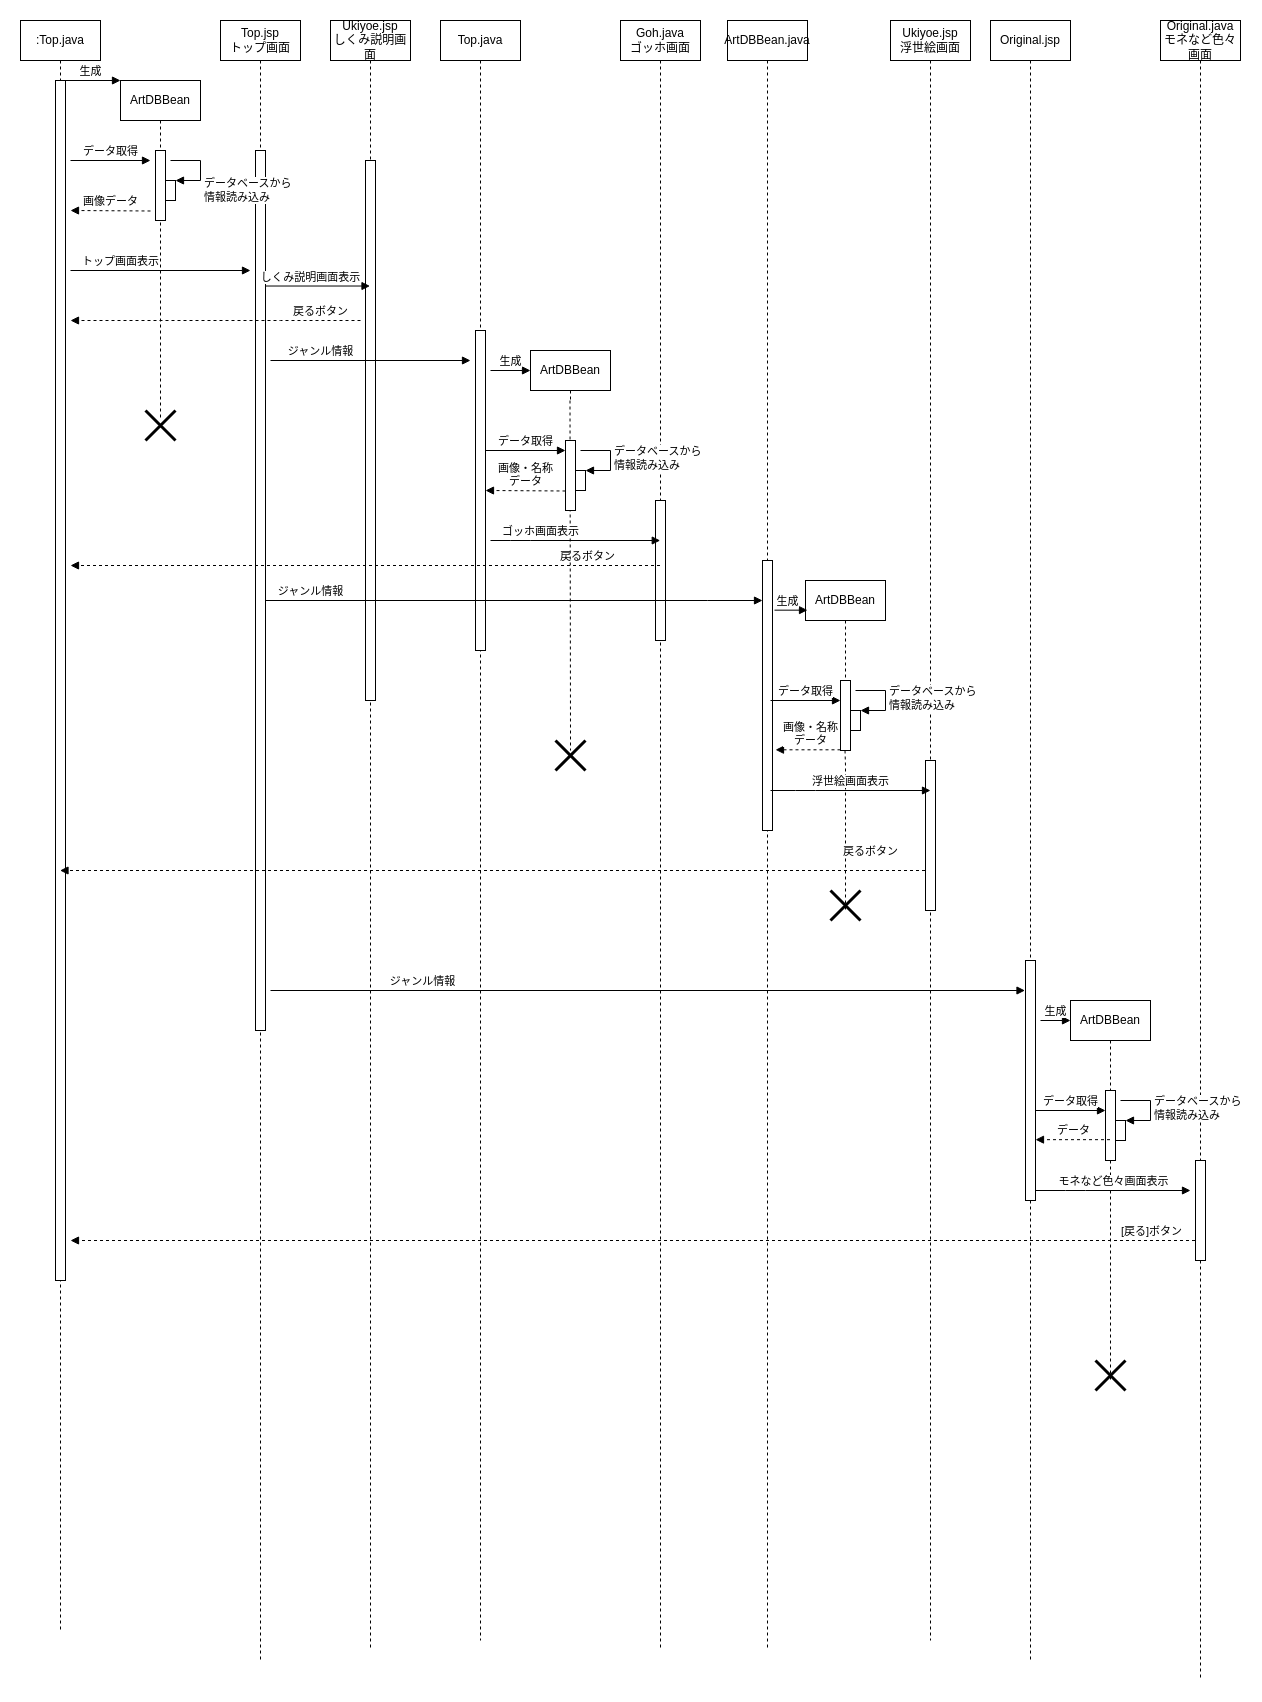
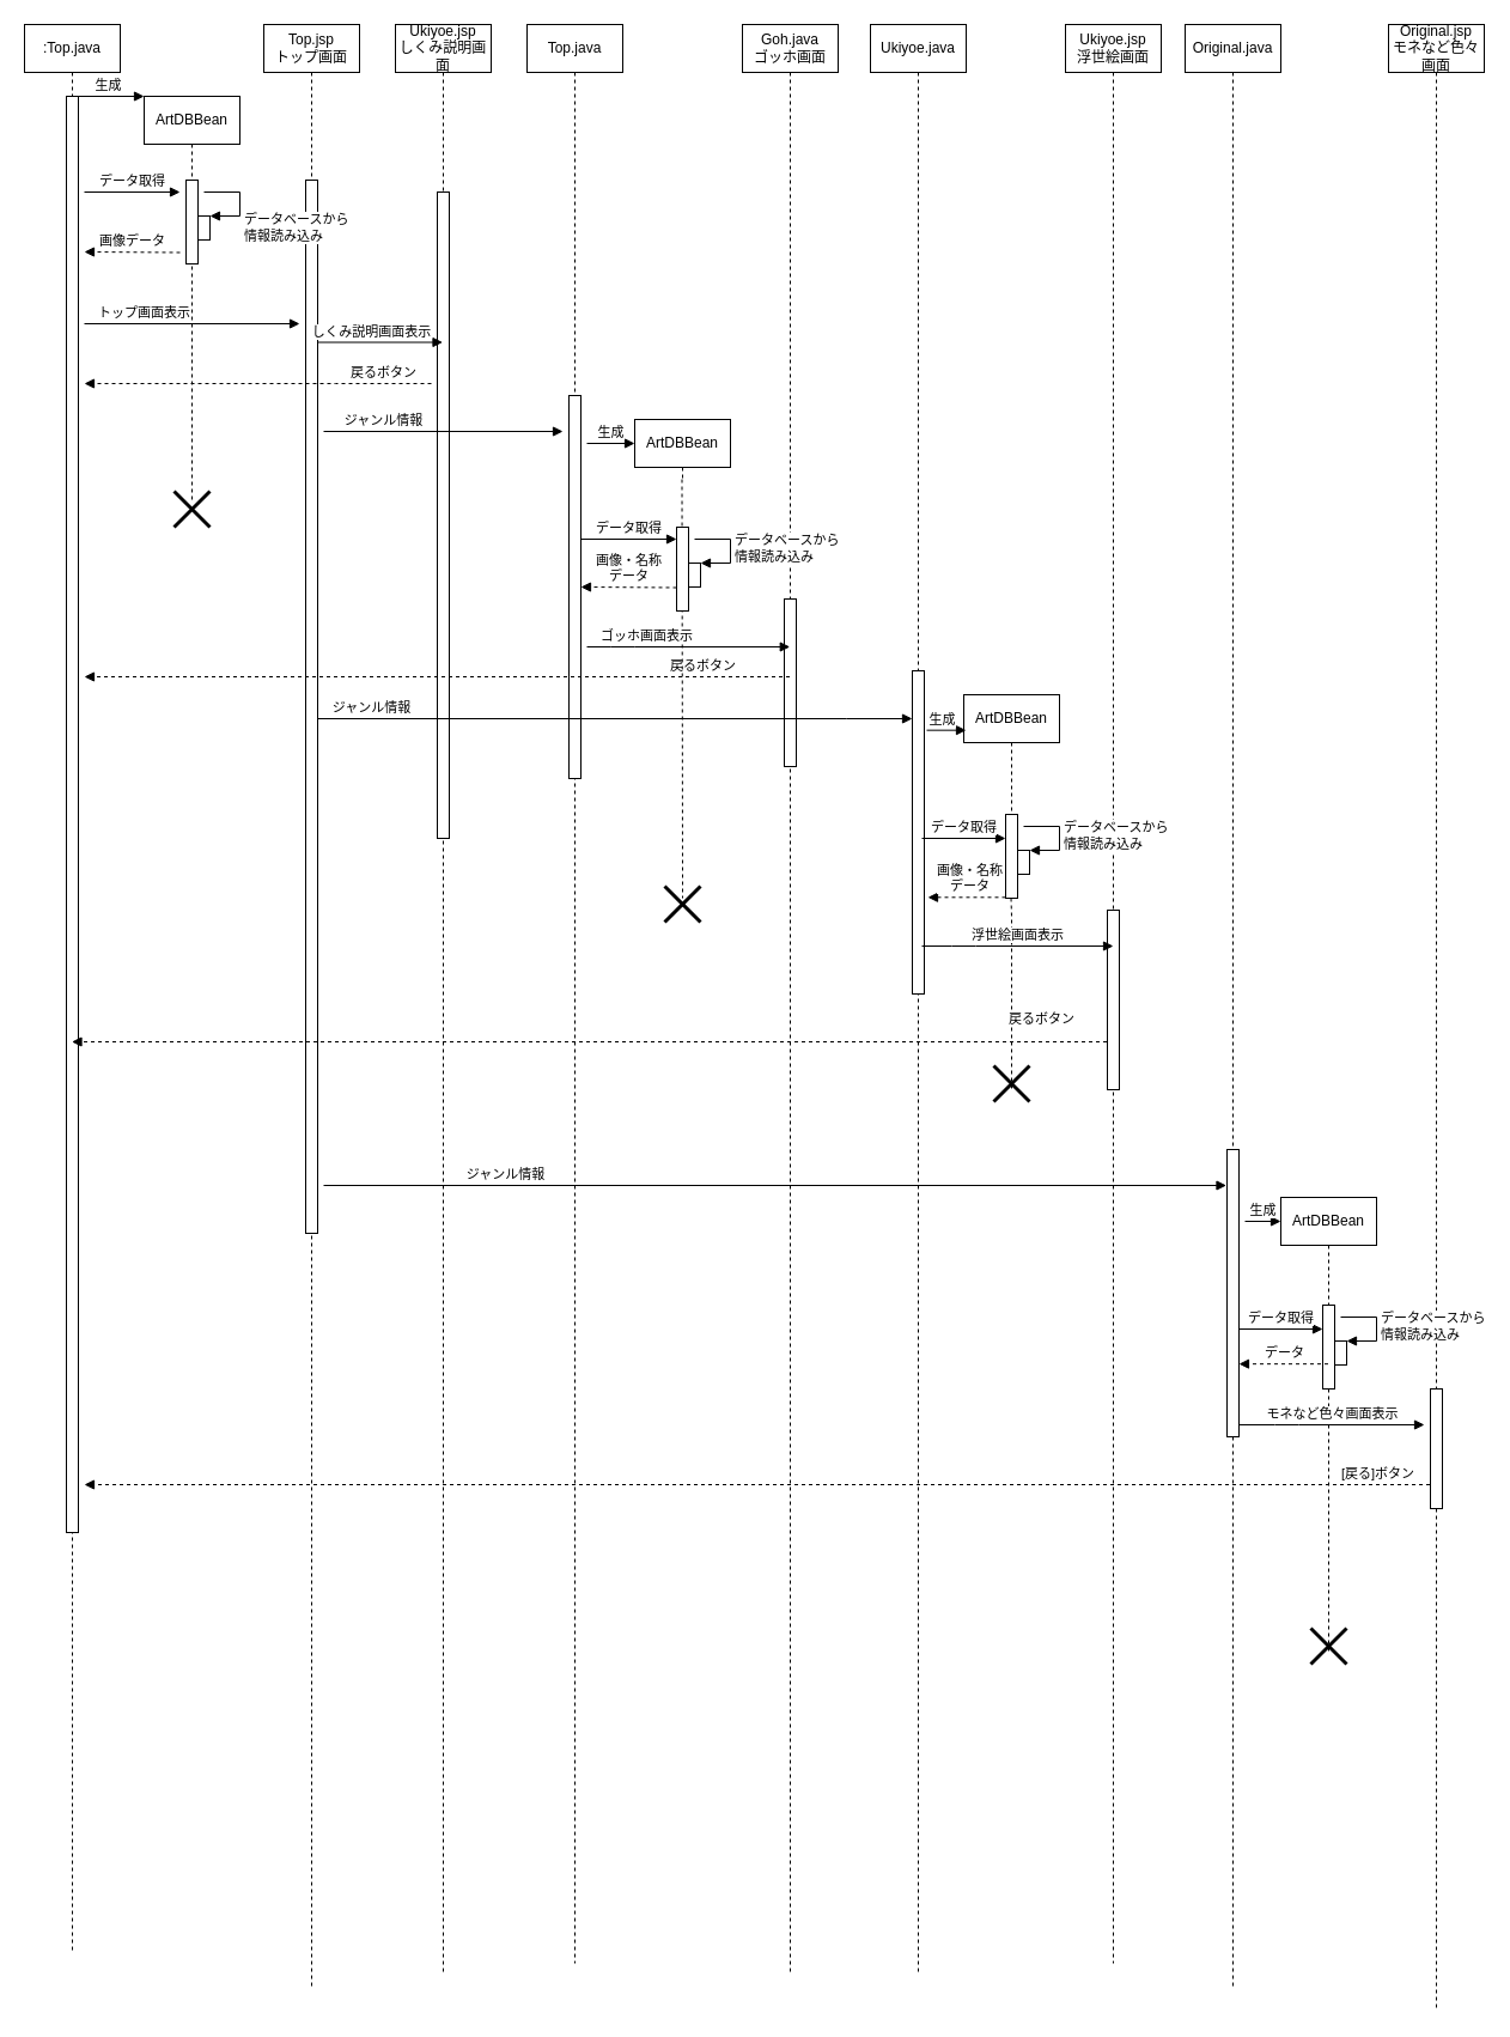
- <mxCell id="22" value="ArtDBBean.java" style="shape=umlLifeline;perimeter=lifelinePerimeter;whiteSpace=wrap;html=1;container=1;collapsible=0;recursiveResize=0;outlineConnect=0;" parent="1" vertex="1"><mxGeometry x="727" y="20" width="80" height="1630" as="geometry" /></mxCell>
+ <mxCell id="22" value="Ukiyoe.java" style="shape=umlLifeline;perimeter=lifelinePerimeter;whiteSpace=wrap;html=1;container=1;collapsible=0;recursiveResize=0;outlineConnect=0;" parent="1" vertex="1"><mxGeometry x="727" y="20" width="80" height="1630" as="geometry" /></mxCell>
- <mxCell id="39" value="Original.jsp" style="shape=umlLifeline;perimeter=lifelinePerimeter;whiteSpace=wrap;html=1;container=1;collapsible=0;recursiveResize=0;outlineConnect=0;" parent="1" vertex="1"><mxGeometry x="990" y="20" width="80" height="1640" as="geometry" /></mxCell>
+ <mxCell id="39" value="Original.java" style="shape=umlLifeline;perimeter=lifelinePerimeter;whiteSpace=wrap;html=1;container=1;collapsible=0;recursiveResize=0;outlineConnect=0;" parent="1" vertex="1"><mxGeometry x="990" y="20" width="80" height="1640" as="geometry" /></mxCell>
- <mxCell id="41" value="Original.java&lt;br&gt;モネなど色々画面" style="shape=umlLifeline;perimeter=lifelinePerimeter;whiteSpace=wrap;html=1;container=1;collapsible=0;recursiveResize=0;outlineConnect=0;" parent="1" vertex="1"><mxGeometry x="1160" y="20" width="80" height="1660" as="geometry" /></mxCell>
+ <mxCell id="41" value="Original.jsp&lt;br&gt;モネなど色々画面" style="shape=umlLifeline;perimeter=lifelinePerimeter;whiteSpace=wrap;html=1;container=1;collapsible=0;recursiveResize=0;outlineConnect=0;" parent="1" vertex="1"><mxGeometry x="1160" y="20" width="80" height="1660" as="geometry" /></mxCell>
